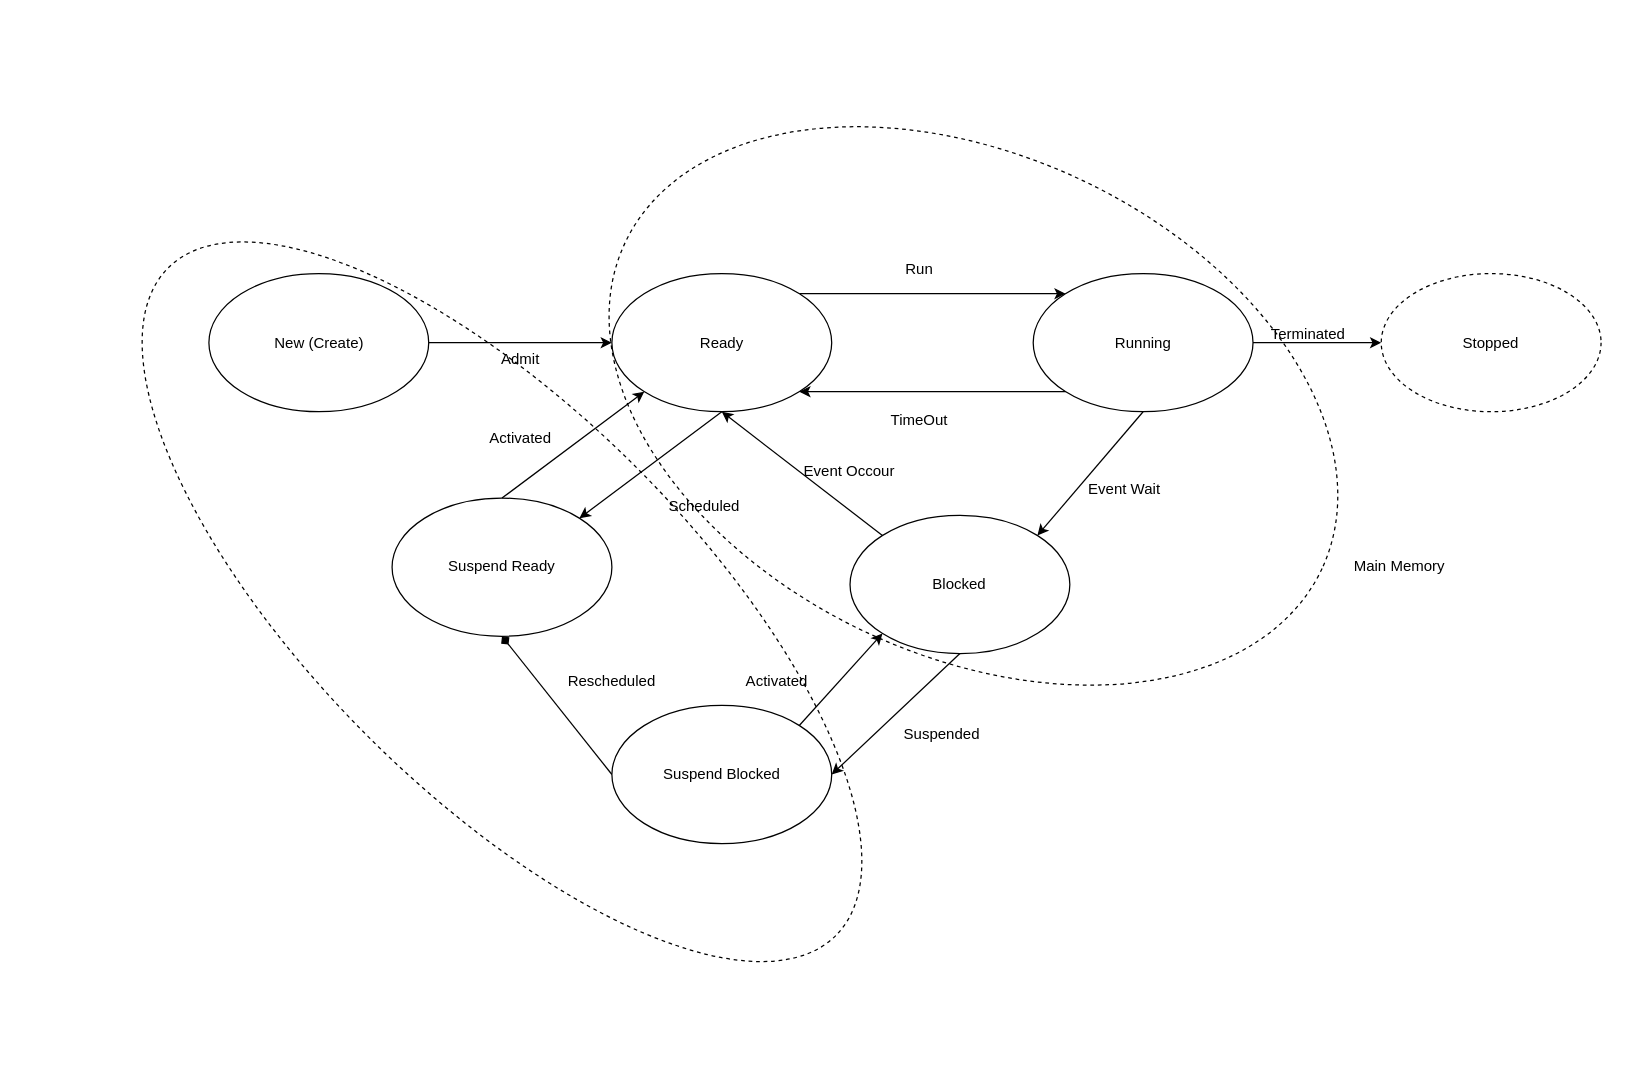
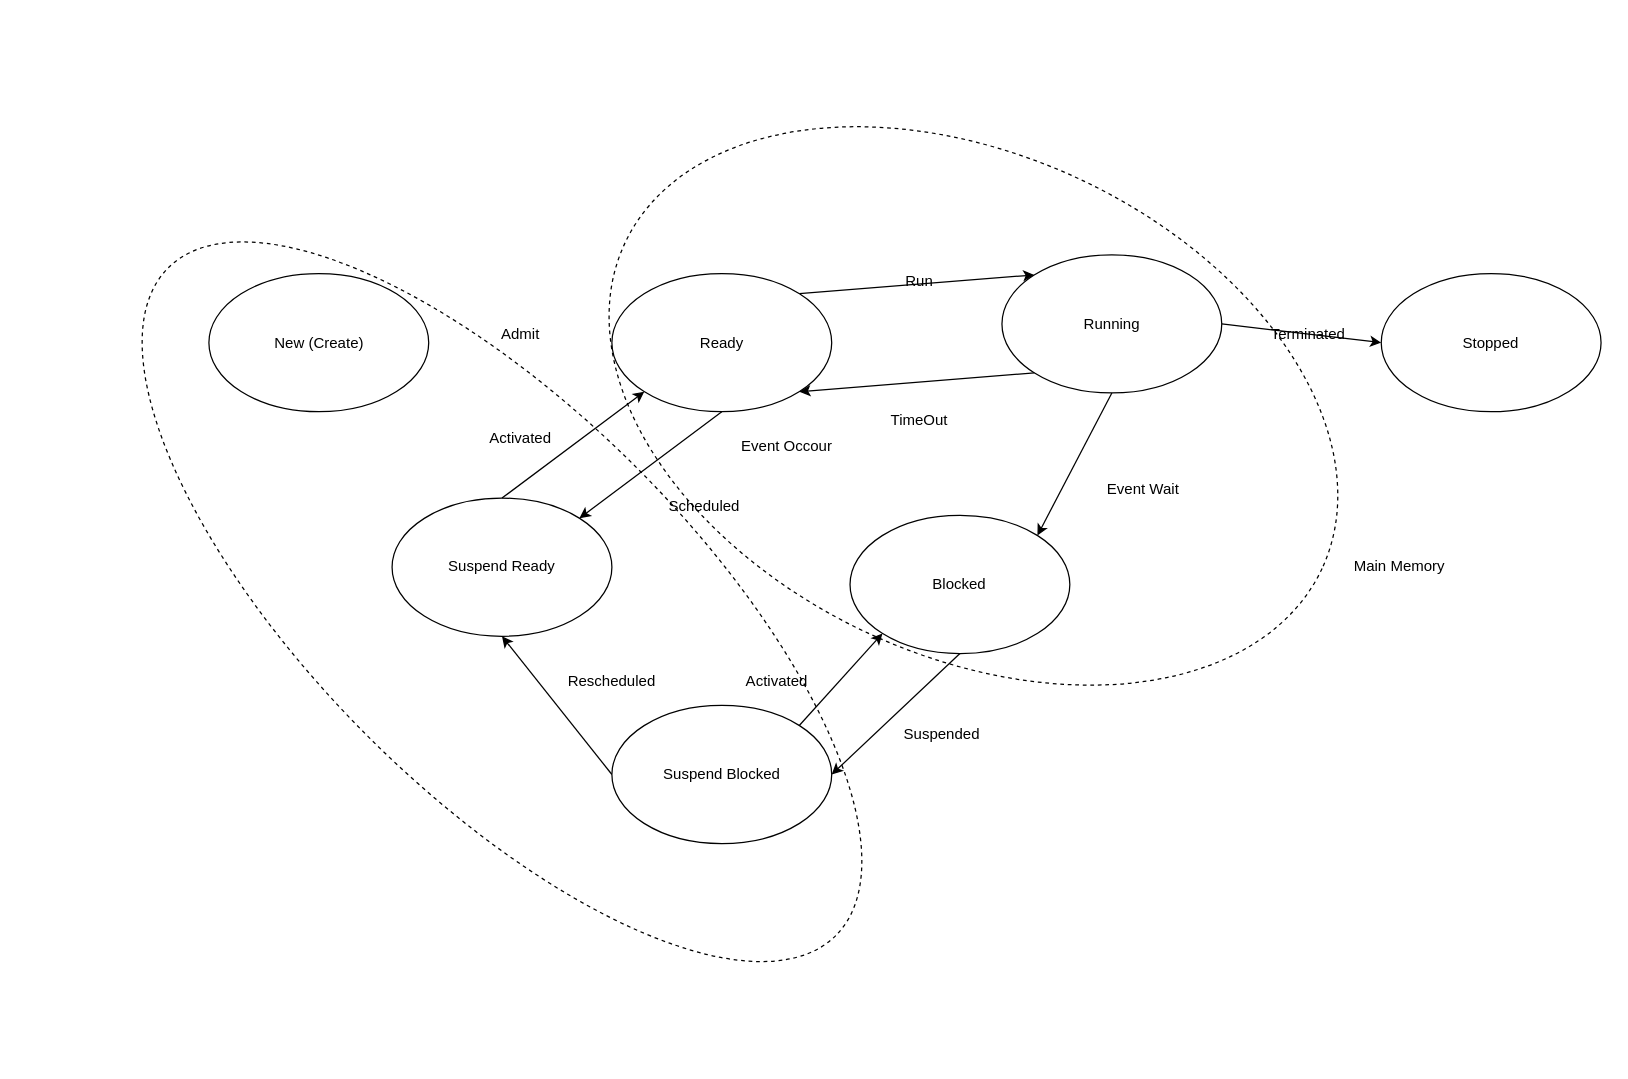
- <mxCell id="25" value="Run" style="text;html=1;strokeColor=none;fillColor=none;align=center;verticalAlign=middle;whiteSpace=wrap;rounded=0;dashed=1;" vertex="1" parent="2"><mxGeometry x="670.625" y="174.484" width="87.905" height="41.446" as="geometry" /></mxCell>
+ <mxCell id="25" value="Run" style="text;html=1;strokeColor=none;fillColor=none;align=center;verticalAlign=middle;whiteSpace=wrap;rounded=0;dashed=1;" vertex="1" parent="2"><mxGeometry x="670.625" y="184.484" width="87.905" height="41.446" as="geometry" /></mxCell>
- <mxCell id="11" style="edgeStyle=none;html=1;exitX=1;exitY=0.5;exitDx=0;exitDy=0;" edge="1" parent="2" source="3" target="10"><mxGeometry relative="1" as="geometry" /></mxCell>
- <mxCell id="4" value="Running" style="ellipse;whiteSpace=wrap;html=1;" vertex="1" parent="2"><mxGeometry x="805.823" y="198.3" width="175.81" height="110.524" as="geometry" /></mxCell>
+ <mxCell id="4" value="Running" style="ellipse;whiteSpace=wrap;html=1;" vertex="1" parent="2"><mxGeometry x="780.823" y="183.3" width="175.81" height="110.524" as="geometry" /></mxCell>
- <mxCell id="19" value="Stopped" style="ellipse;whiteSpace=wrap;html=1;dashed=1;" vertex="1" parent="2"><mxGeometry x="1084.19" y="198.3" width="175.81" height="110.524" as="geometry" /></mxCell>
+ <mxCell id="19" value="Stopped" style="ellipse;whiteSpace=wrap;html=1;" vertex="1" parent="2"><mxGeometry x="1084.19" y="198.3" width="175.81" height="110.524" as="geometry" /></mxCell>
- <mxCell id="24" value="Admit" style="text;html=1;strokeColor=none;fillColor=none;align=center;verticalAlign=middle;whiteSpace=wrap;rounded=0;dashed=1;" vertex="1" parent="2"><mxGeometry x="351.646" y="245.931" width="87.905" height="41.446" as="geometry" /></mxCell>
+ <mxCell id="24" value="Admit" style="text;html=1;strokeColor=none;fillColor=none;align=center;verticalAlign=middle;whiteSpace=wrap;rounded=0;dashed=1;" vertex="1" parent="2"><mxGeometry x="351.646" y="225.931" width="87.905" height="41.446" as="geometry" /></mxCell>
- <mxCell id="34" value="Event Occour" style="text;html=1;strokeColor=none;fillColor=none;align=center;verticalAlign=middle;whiteSpace=wrap;rounded=0;dashed=1;" vertex="1" parent="2"><mxGeometry x="615.362" y="336.454" width="87.905" height="41.446" as="geometry" /></mxCell>
+ <mxCell id="34" value="Event Occour" style="text;html=1;strokeColor=none;fillColor=none;align=center;verticalAlign=middle;whiteSpace=wrap;rounded=0;dashed=1;" vertex="1" parent="2"><mxGeometry x="565.362" y="316.454" width="87.905" height="41.446" as="geometry" /></mxCell>
- <mxCell id="13" style="edgeStyle=none;html=1;exitX=0;exitY=0;exitDx=0;exitDy=0;entryX=0.5;entryY=1;entryDx=0;entryDy=0;" edge="1" parent="2" source="5" target="10"><mxGeometry relative="1" as="geometry" /></mxCell>
- <mxCell id="28" value="Event Wait" style="text;html=1;strokeColor=none;fillColor=none;align=center;verticalAlign=middle;whiteSpace=wrap;rounded=0;dashed=1;" vertex="1" parent="2"><mxGeometry x="835.125" y="350.27" width="87.905" height="41.446" as="geometry" /></mxCell>
+ <mxCell id="28" value="Event Wait" style="text;html=1;strokeColor=none;fillColor=none;align=center;verticalAlign=middle;whiteSpace=wrap;rounded=0;dashed=1;" vertex="1" parent="2"><mxGeometry x="850.125" y="350.27" width="87.905" height="41.446" as="geometry" /></mxCell>
- <mxCell id="16" style="edgeStyle=none;html=1;exitX=0;exitY=0.5;exitDx=0;exitDy=0;entryX=0.5;entryY=1;entryDx=0;entryDy=0;endArrow=diamond;" edge="1" parent="2" source="17" target="7"><mxGeometry relative="1" as="geometry" /></mxCell>
+ <mxCell id="16" style="edgeStyle=none;html=1;exitX=0;exitY=0.5;exitDx=0;exitDy=0;entryX=0.5;entryY=1;entryDx=0;entryDy=0;" edge="1" parent="2" source="17" target="7"><mxGeometry relative="1" as="geometry" /></mxCell>
